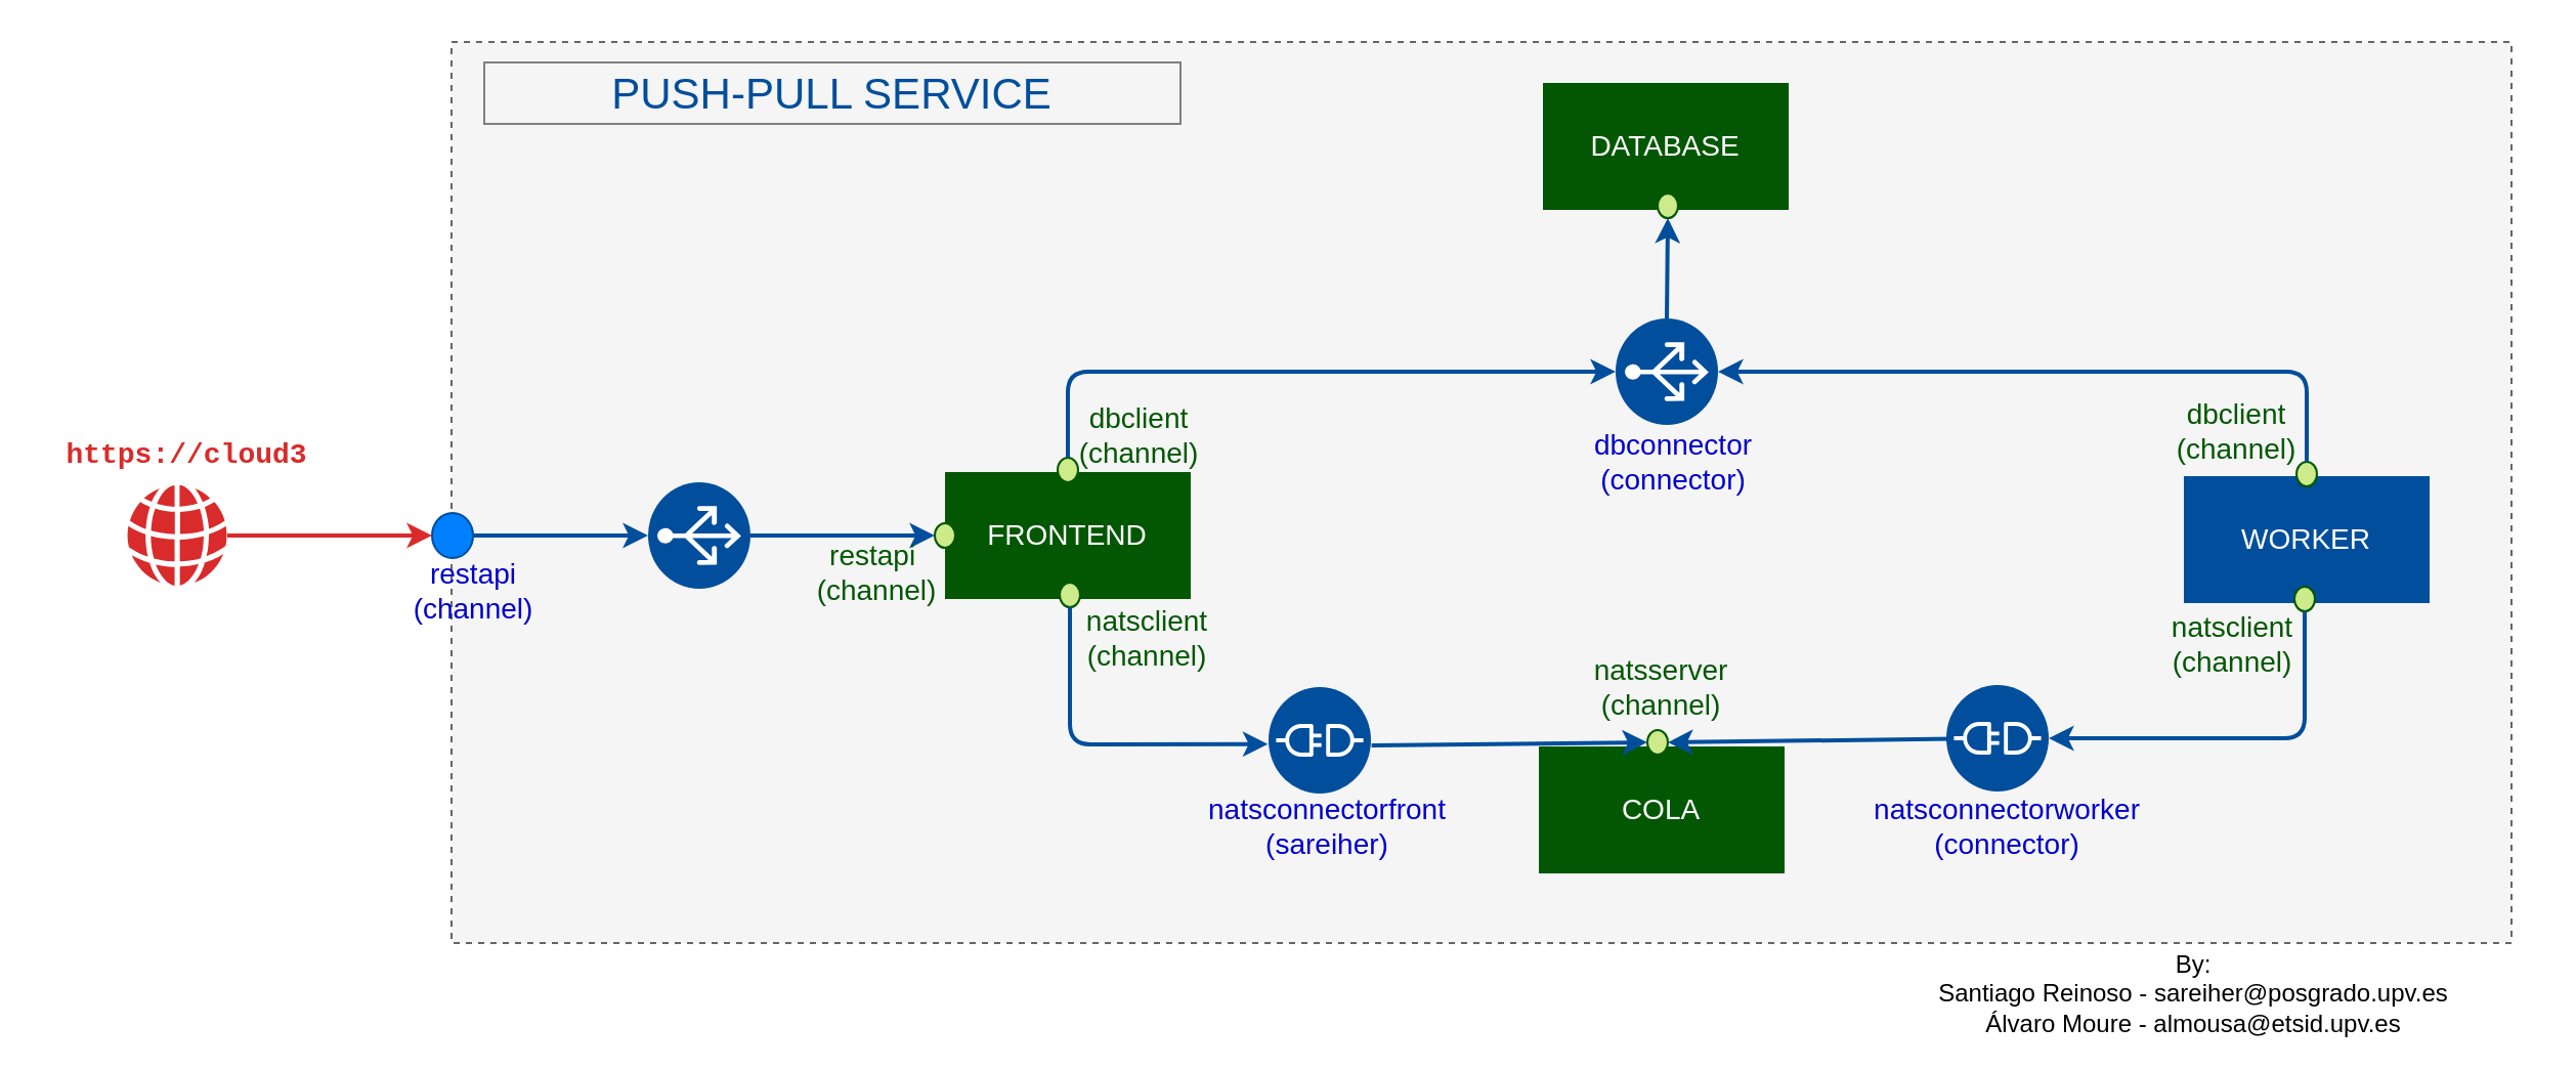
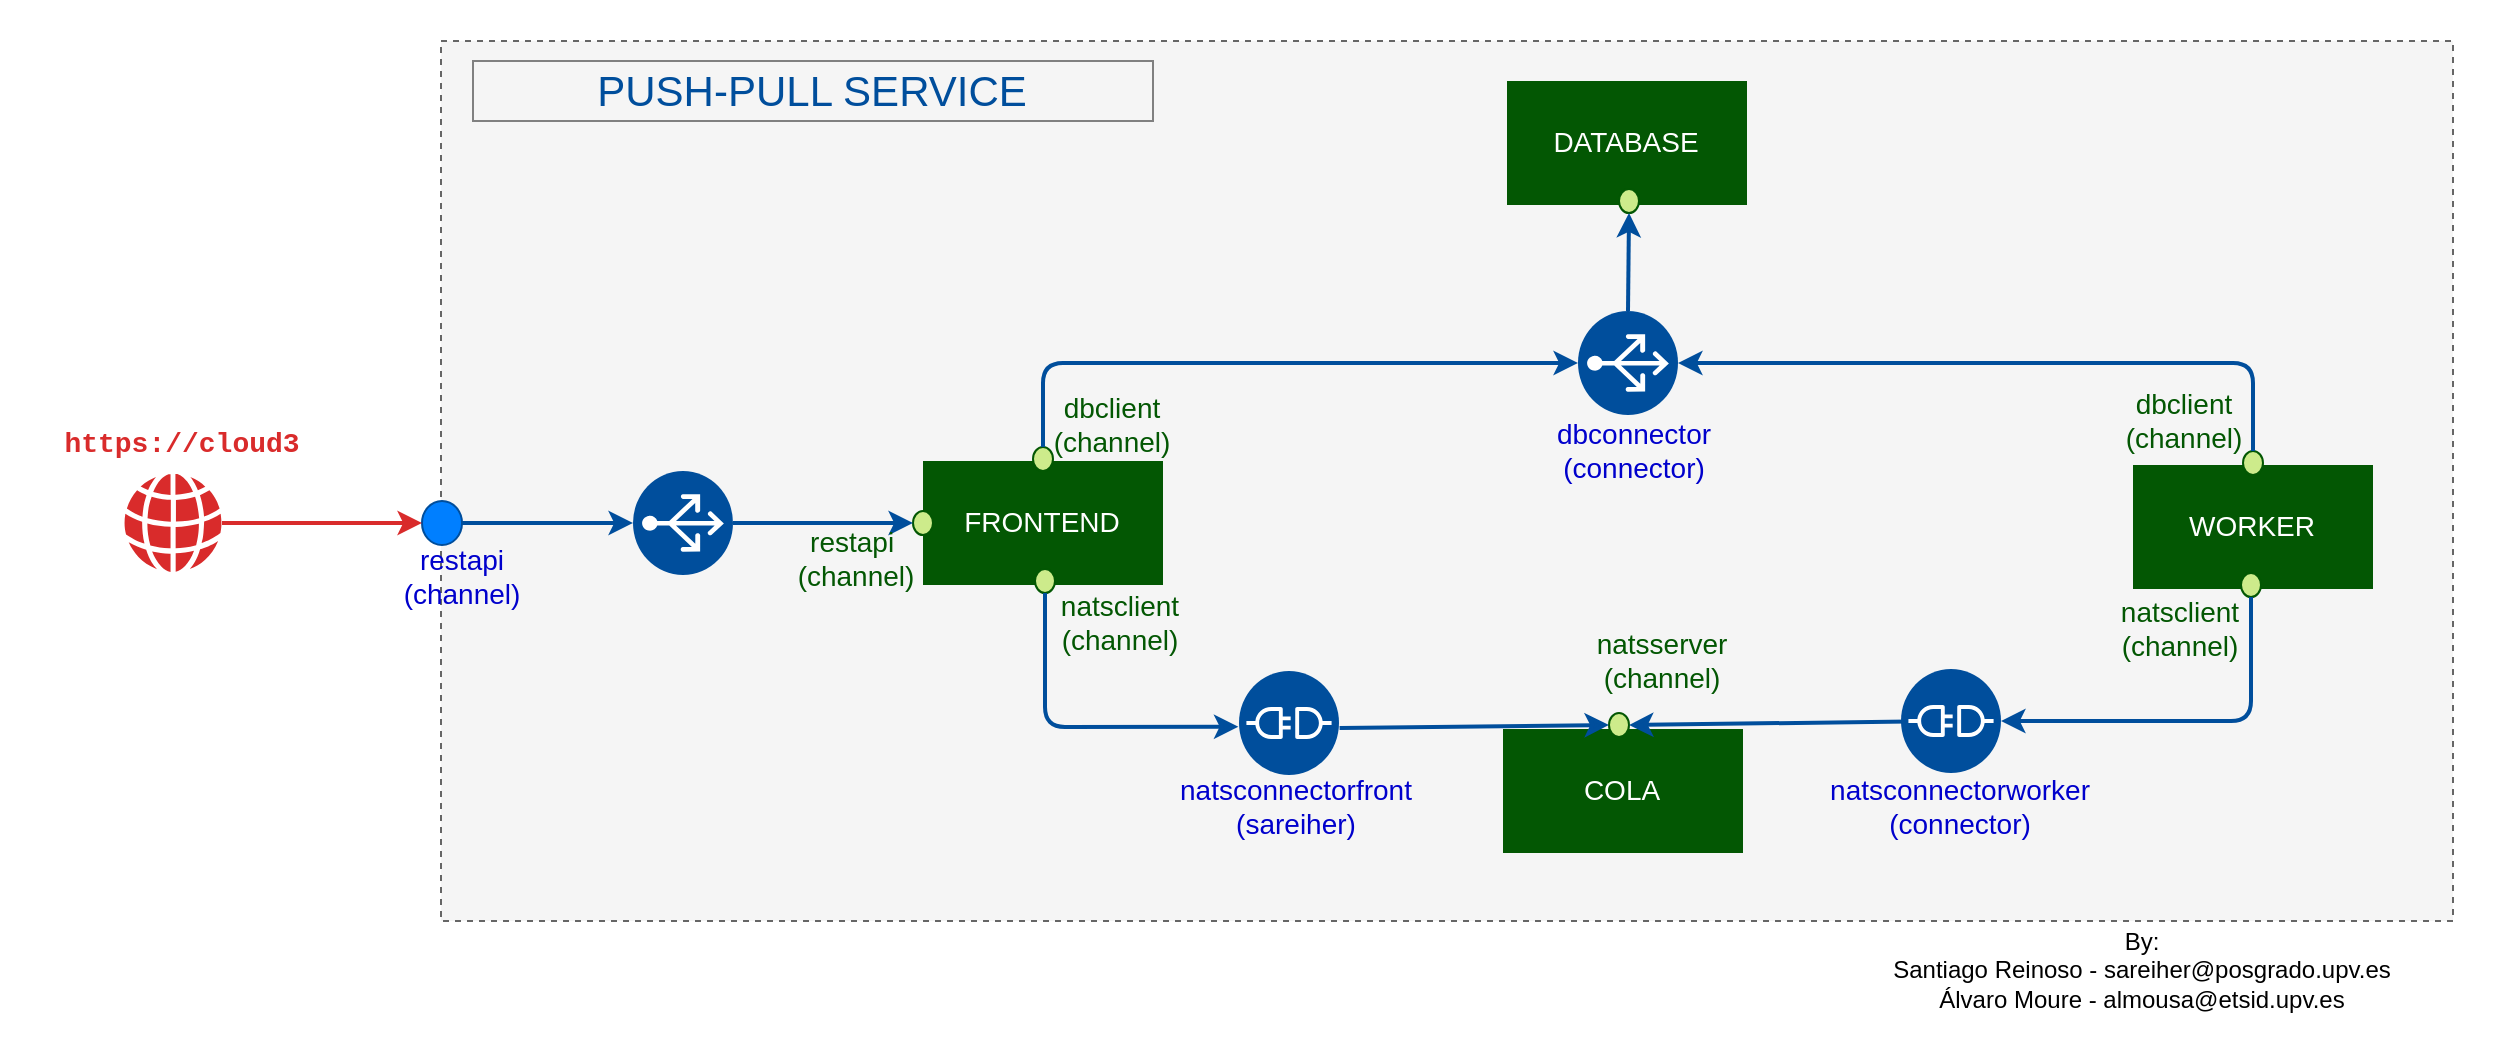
- <mxCell id="29" value="&lt;font style=&quot;font-size: 14px&quot;&gt;WORKER&lt;br&gt;&lt;/font&gt;" style="rounded=0;whiteSpace=wrap;html=1;fillColor=#004e9c;strokeColor=none;fontColor=#FFFFFF;" parent="28" vertex="1"><mxGeometry width="120" height="62" as="geometry" /></mxCell>
+ <mxCell id="29" value="&lt;font style=&quot;font-size: 14px&quot;&gt;WORKER&lt;br&gt;&lt;/font&gt;" style="rounded=0;whiteSpace=wrap;html=1;fillColor=#035703;strokeColor=none;fontColor=#FFFFFF;" parent="28" vertex="1"><mxGeometry width="120" height="62" as="geometry" /></mxCell>
- <mxCell id="24" value="&lt;font style=&quot;font-size: 14px&quot;&gt;natsserver&lt;br&gt;(channel)&lt;br&gt;&lt;/font&gt;" style="text;html=1;strokeColor=none;fillColor=none;align=center;verticalAlign=middle;whiteSpace=wrap;rounded=0;fontSize=14;fontColor=#035703;" parent="1" vertex="1"><mxGeometry x="783" y="324" width="56" height="22" as="geometry" /></mxCell>
+ <mxCell id="24" value="&lt;font style=&quot;font-size: 14px&quot;&gt;natsserver&lt;br&gt;(channel)&lt;br&gt;&lt;/font&gt;" style="text;html=1;strokeColor=none;fillColor=none;align=center;verticalAlign=middle;whiteSpace=wrap;rounded=0;fontSize=14;fontColor=#035703;" parent="1" vertex="1"><mxGeometry x="803" y="319" width="56" height="22" as="geometry" /></mxCell>
